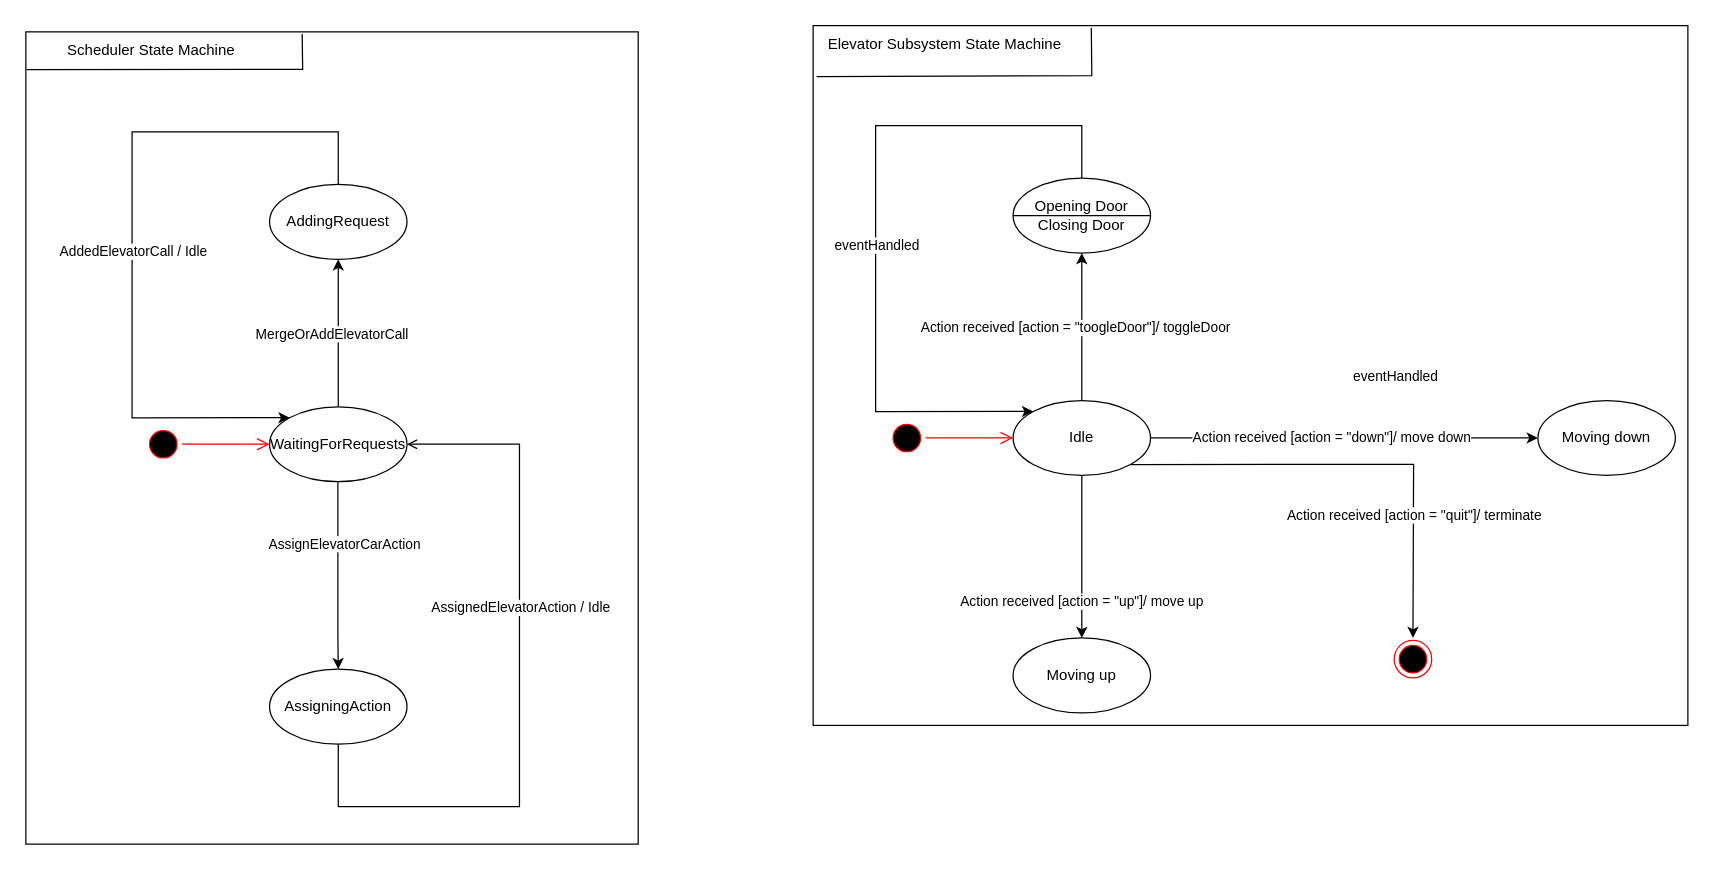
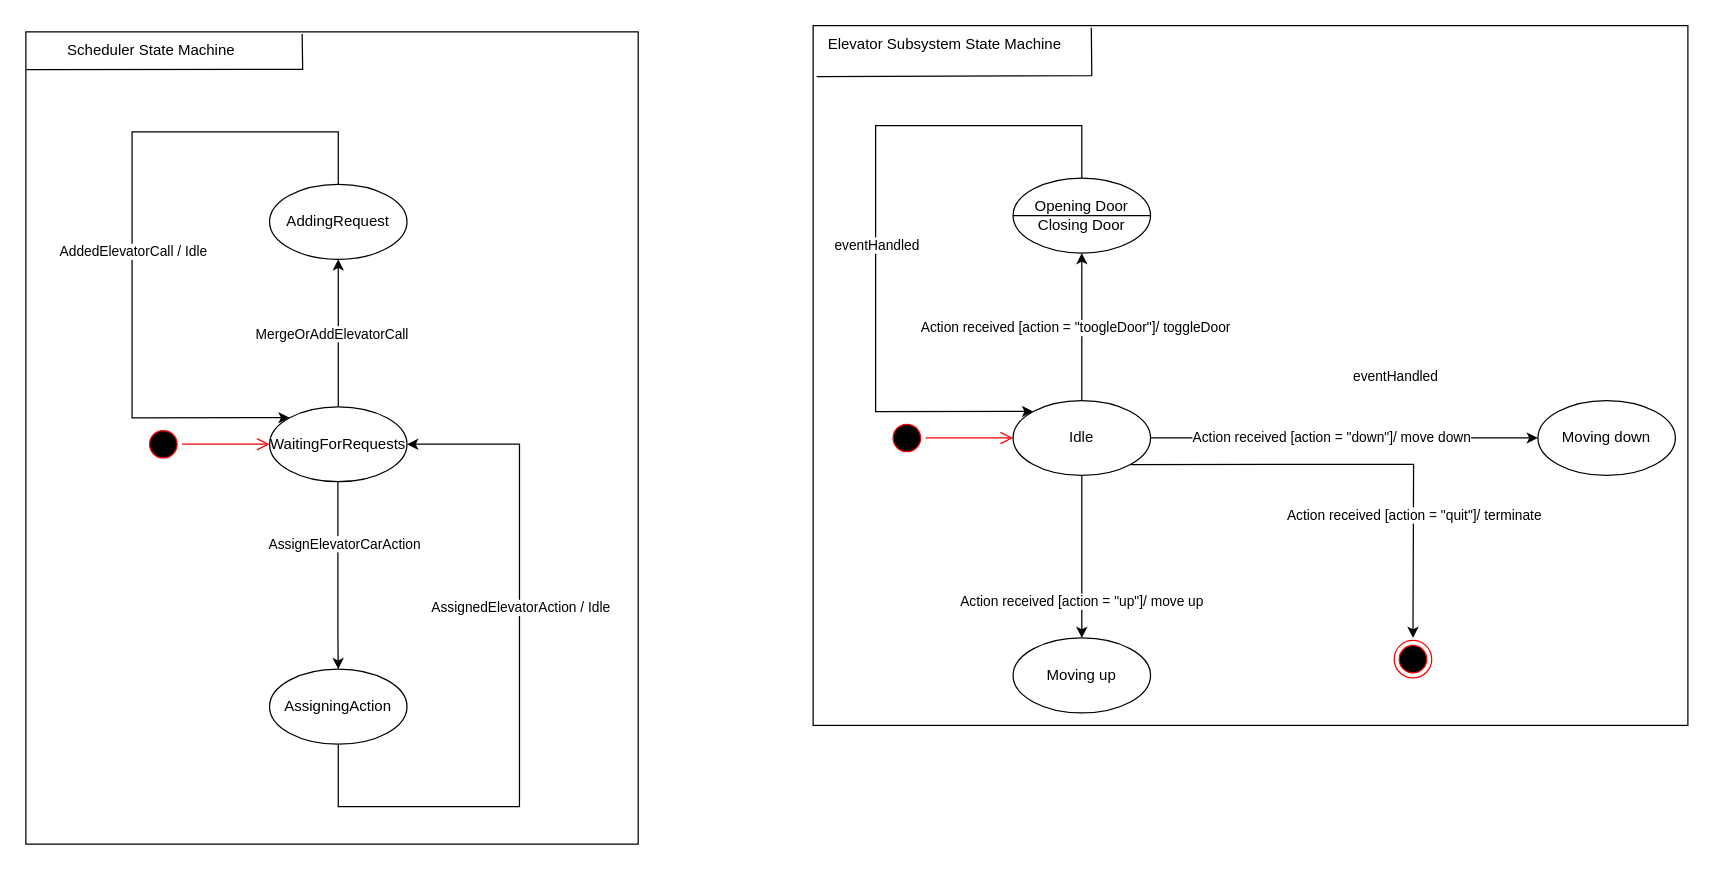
- <mxCell id="38" style="edgeStyle=orthogonalEdgeStyle;rounded=0;orthogonalLoop=1;jettySize=auto;html=1;entryX=1;entryY=0.5;entryDx=0;entryDy=0;exitX=0.5;exitY=1;exitDx=0;exitDy=0;endArrow=open;" parent="1" source="36" target="30" edge="1"><mxGeometry relative="1" as="geometry"><mxPoint x="335" y="645" as="sourcePoint" /><mxPoint x="161" y="613.96" as="targetPoint" /><Array as="points"><mxPoint x="270" y="645" /><mxPoint x="415" y="645" /><mxPoint x="415" y="355" /></Array></mxGeometry></mxCell>
+ <mxCell id="38" style="edgeStyle=orthogonalEdgeStyle;rounded=0;orthogonalLoop=1;jettySize=auto;html=1;entryX=1;entryY=0.5;entryDx=0;entryDy=0;exitX=0.5;exitY=1;exitDx=0;exitDy=0;" parent="1" source="36" target="30" edge="1"><mxGeometry relative="1" as="geometry"><mxPoint x="335" y="645" as="sourcePoint" /><mxPoint x="161" y="613.96" as="targetPoint" /><Array as="points"><mxPoint x="270" y="645" /><mxPoint x="415" y="645" /><mxPoint x="415" y="355" /></Array></mxGeometry></mxCell>
